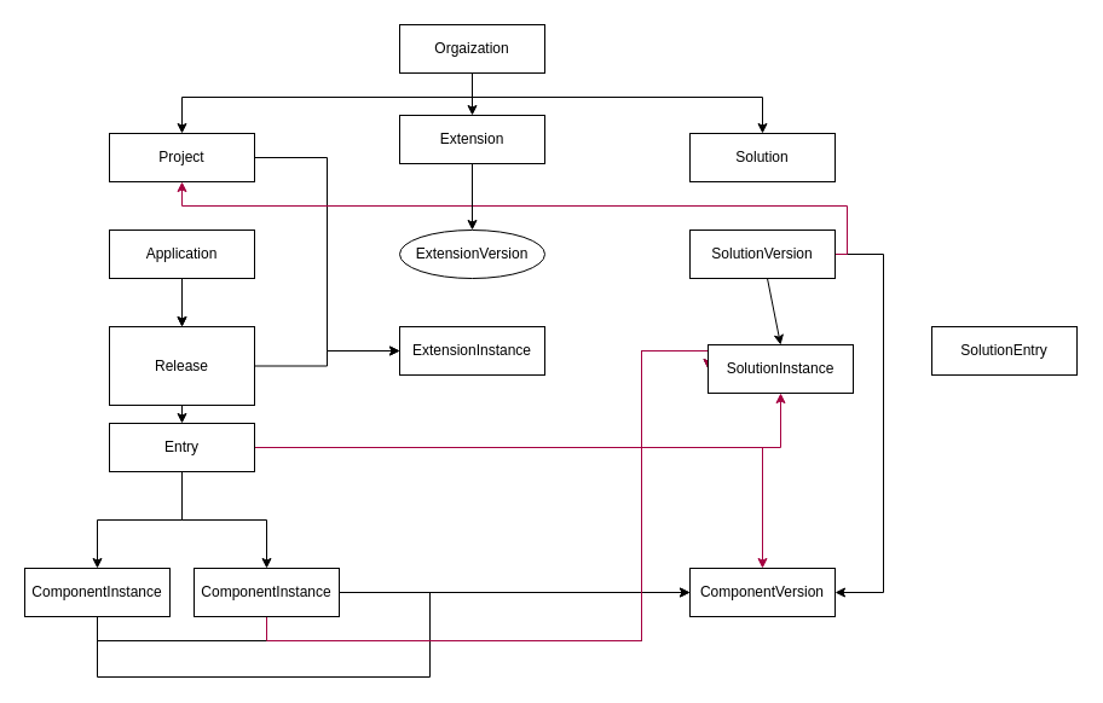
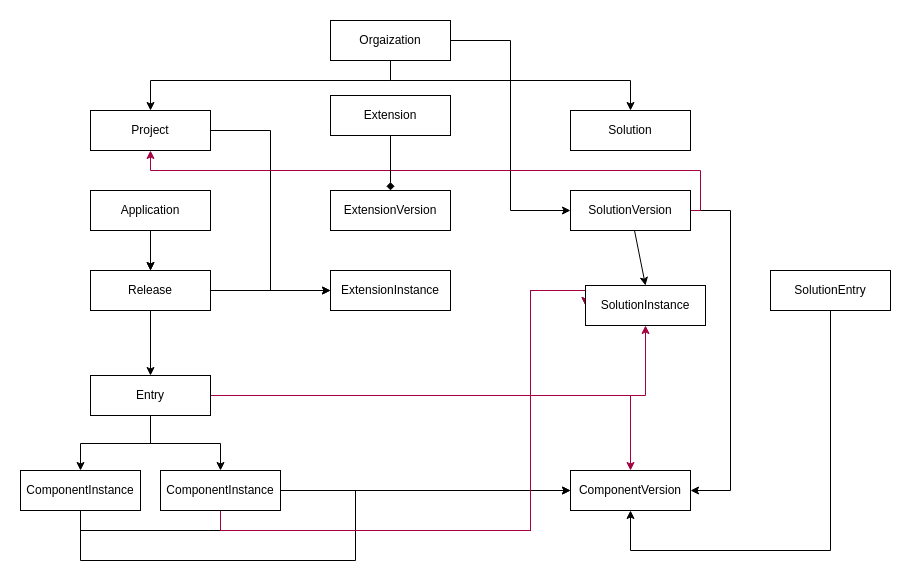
- <mxCell id="4" style="edgeStyle=elbowEdgeStyle;rounded=0;elbow=horizontal;html=1;entryX=0.5;entryY=0;entryDx=0;entryDy=0;" parent="1" source="5" target="23" edge="1"><mxGeometry relative="1" as="geometry" /></mxCell>
+ <mxCell id="4" style="edgeStyle=elbowEdgeStyle;rounded=0;elbow=horizontal;html=1;" parent="1" source="5" target="16" edge="1"><mxGeometry relative="1" as="geometry" /></mxCell>
- <mxCell id="22" style="edgeStyle=none;html=1;entryX=0.5;entryY=0;entryDx=0;entryDy=0;" parent="1" source="23" target="26" edge="1"><mxGeometry relative="1" as="geometry" /></mxCell>
+ <mxCell id="22" style="edgeStyle=none;html=1;entryX=0.5;entryY=0;entryDx=0;entryDy=0;endArrow=diamond;" parent="1" source="23" target="26" edge="1"><mxGeometry relative="1" as="geometry" /></mxCell>
- <mxCell id="26" value="ExtensionVersion" style="ellipse;whiteSpace=wrap;html=1;" parent="1" vertex="1"><mxGeometry x="330" y="190" width="120" height="40" as="geometry" /></mxCell>
+ <mxCell id="26" value="ExtensionVersion" style="whiteSpace=wrap;html=1;" parent="1" vertex="1"><mxGeometry x="330" y="190" width="120" height="40" as="geometry" /></mxCell>
- <mxCell id="25" value="Release" style="whiteSpace=wrap;html=1;" parent="1" vertex="1"><mxGeometry x="90" y="270" width="120" height="65" as="geometry" /></mxCell>
+ <mxCell id="25" value="Release" style="whiteSpace=wrap;html=1;" parent="1" vertex="1"><mxGeometry x="90" y="270" width="120" height="40" as="geometry" /></mxCell>
- <mxCell id="21" value="Entry" style="whiteSpace=wrap;html=1;" parent="1" vertex="1"><mxGeometry x="90" y="350" width="120" height="40" as="geometry" /></mxCell>
+ <mxCell id="21" value="Entry" style="whiteSpace=wrap;html=1;" parent="1" vertex="1"><mxGeometry x="90" y="375" width="120" height="40" as="geometry" /></mxCell>
+ <mxCell id="36" style="edgeStyle=orthogonalEdgeStyle;rounded=0;html=1;entryX=0.5;entryY=1;entryDx=0;entryDy=0;exitX=0.5;exitY=1;exitDx=0;exitDy=0;" parent="1" source="37" target="33" edge="1"><mxGeometry relative="1" as="geometry"><Array as="points"><mxPoint x="830" y="550" /><mxPoint x="630" y="550" /></Array></mxGeometry></mxCell>
